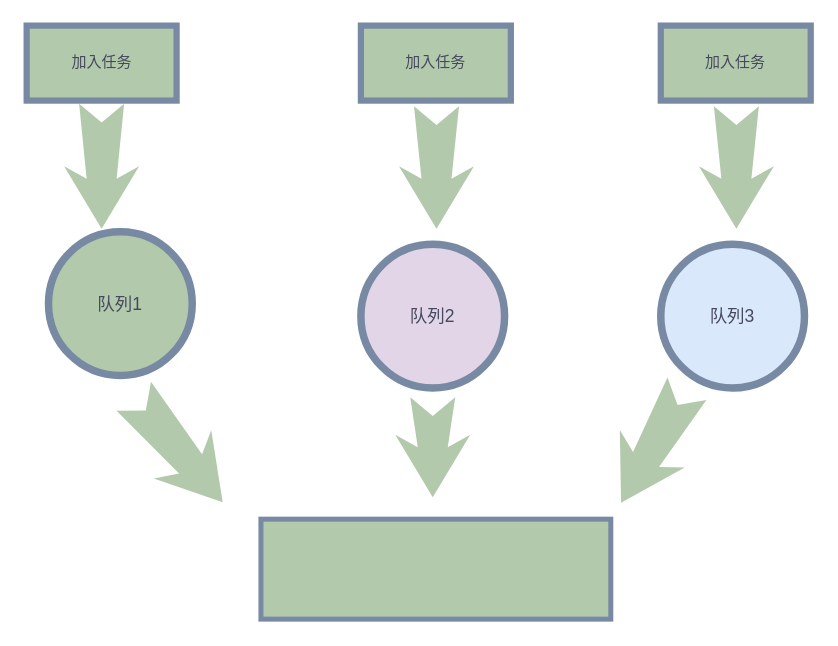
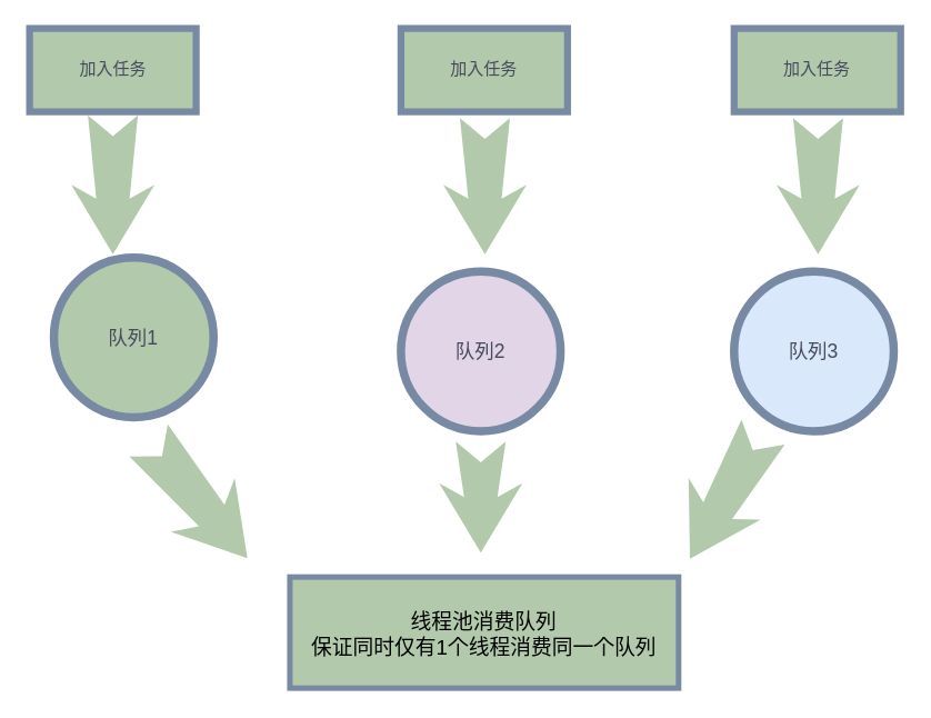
+ <mxCell id="4" value="&lt;font style=&quot;font-size: 15px&quot; color=&quot;#000000&quot;&gt;线程池消费队列&lt;br&gt;保证同时仅有1个线程消费同一个队列&lt;/font&gt;" style="text;html=1;strokeColor=none;fillColor=none;align=center;verticalAlign=middle;whiteSpace=wrap;shadow=0;fontSize=14;fontColor=#46495D;" parent="1" vertex="1"><mxGeometry x="208" y="435" width="280" height="41.5" as="geometry" /></mxCell>
